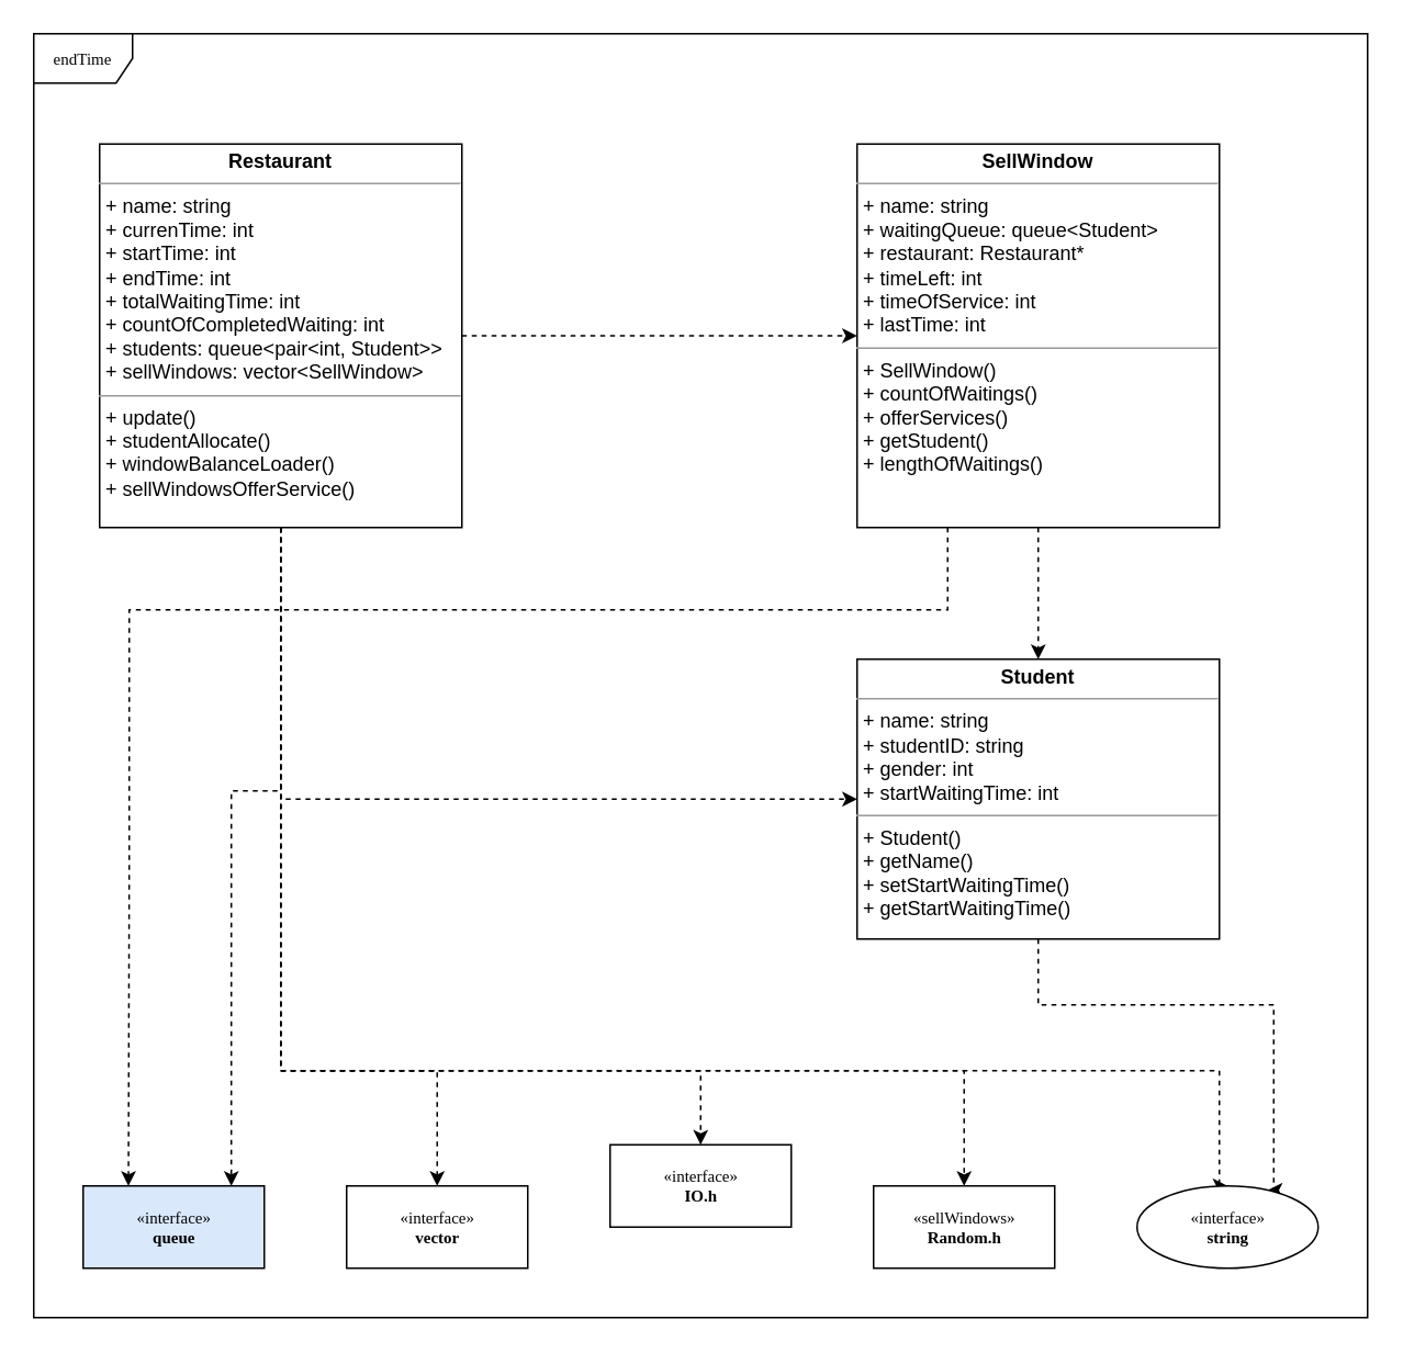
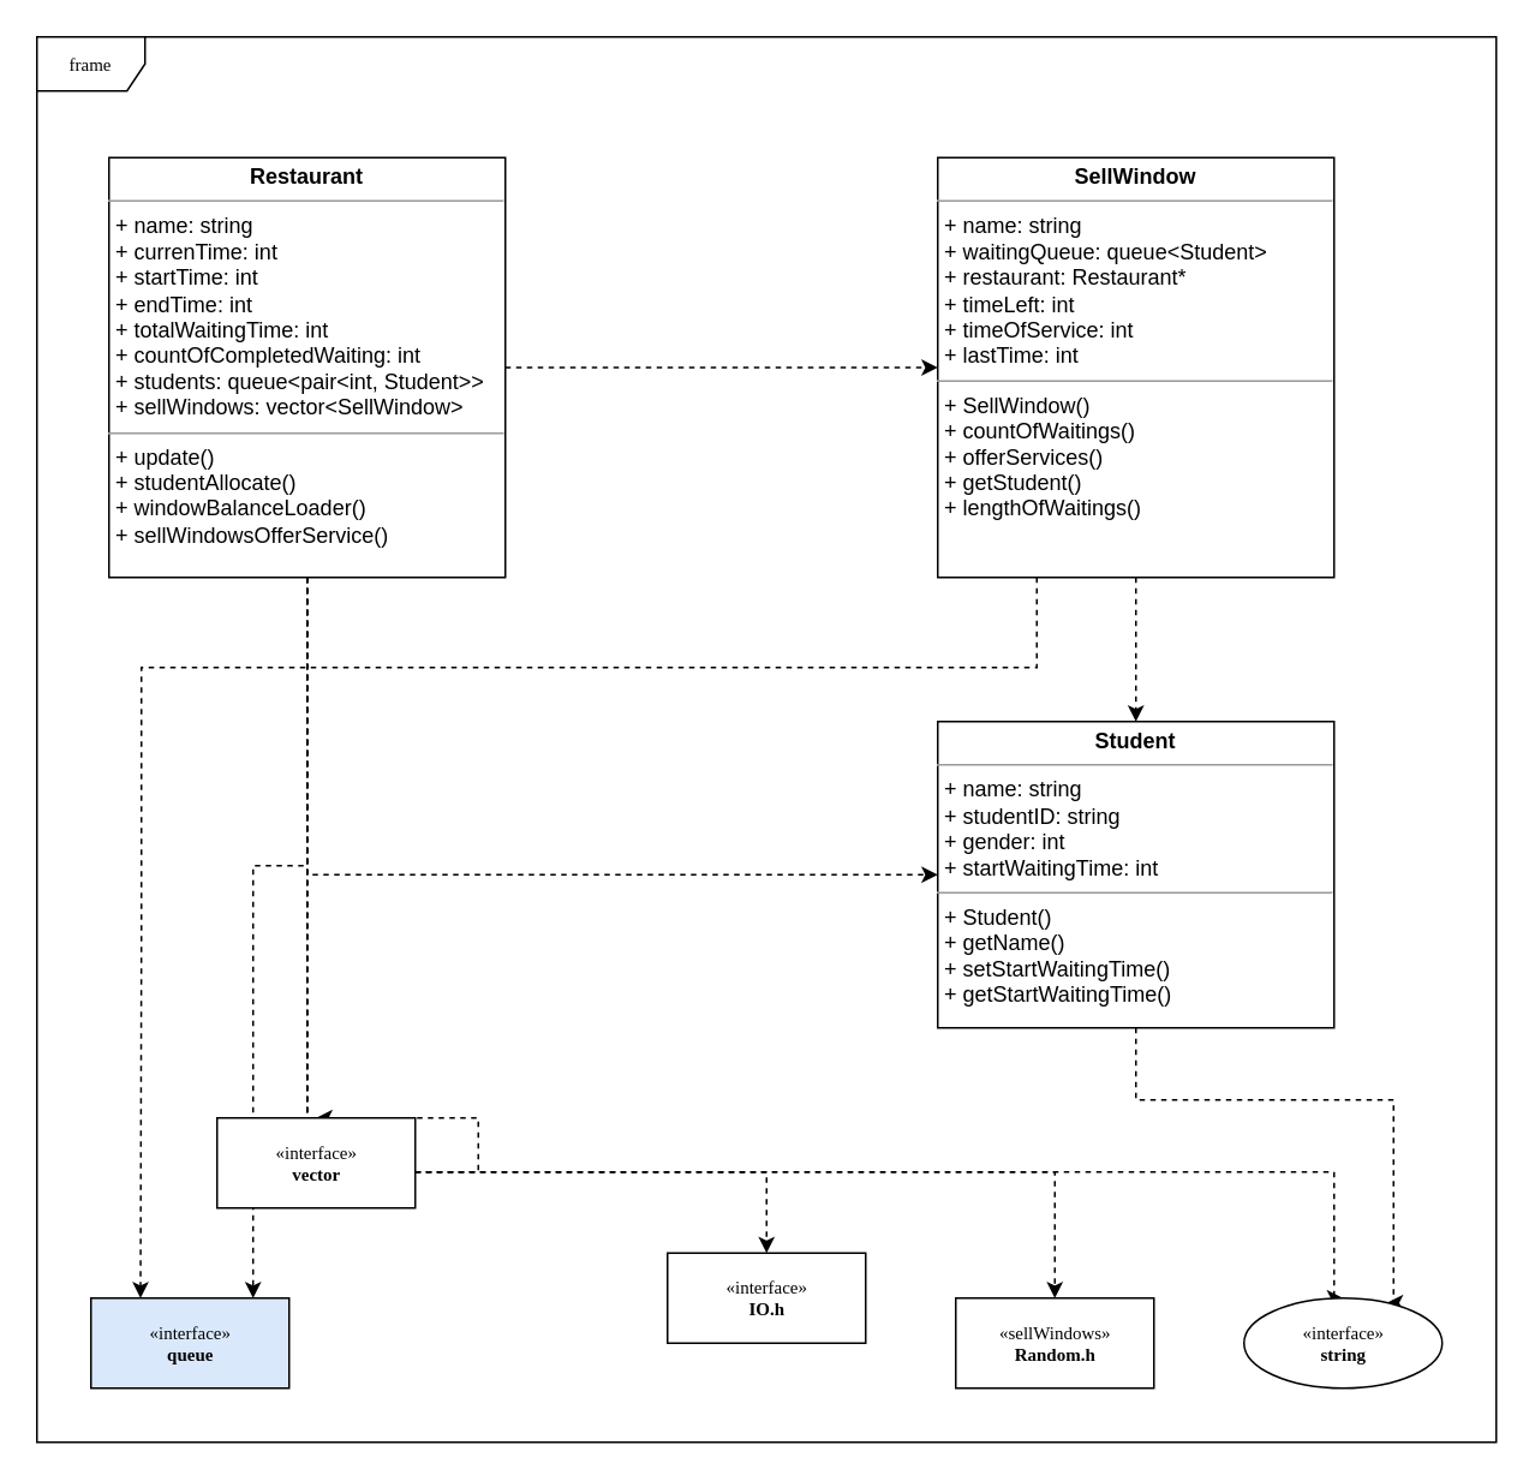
- <mxCell id="2" value="endTime" style="shape=umlFrame;whiteSpace=wrap;html=1;rounded=0;shadow=0;comic=0;labelBackgroundColor=none;strokeWidth=1;fontFamily=Verdana;fontSize=10;align=center;" parent="1" vertex="1"><mxGeometry x="20" y="20" width="810" height="780" as="geometry" /></mxCell>
+ <mxCell id="2" value="frame" style="shape=umlFrame;whiteSpace=wrap;html=1;rounded=0;shadow=0;comic=0;labelBackgroundColor=none;strokeWidth=1;fontFamily=Verdana;fontSize=10;align=center;" parent="1" vertex="1"><mxGeometry x="20" y="20" width="810" height="780" as="geometry" /></mxCell>
- <mxCell id="17" value="«interface»&lt;br&gt;&lt;b&gt;vector&lt;/b&gt;" style="html=1;rounded=0;shadow=0;comic=0;labelBackgroundColor=none;strokeWidth=1;fontFamily=Verdana;fontSize=10;align=center;" vertex="1" parent="1"><mxGeometry x="210" y="720" width="110" height="50" as="geometry" /></mxCell>
+ <mxCell id="17" value="«interface»&lt;br&gt;&lt;b&gt;vector&lt;/b&gt;" style="html=1;rounded=0;shadow=0;comic=0;labelBackgroundColor=none;strokeWidth=1;fontFamily=Verdana;fontSize=10;align=center;" vertex="1" parent="1"><mxGeometry x="120" y="620" width="110" height="50" as="geometry" /></mxCell>
